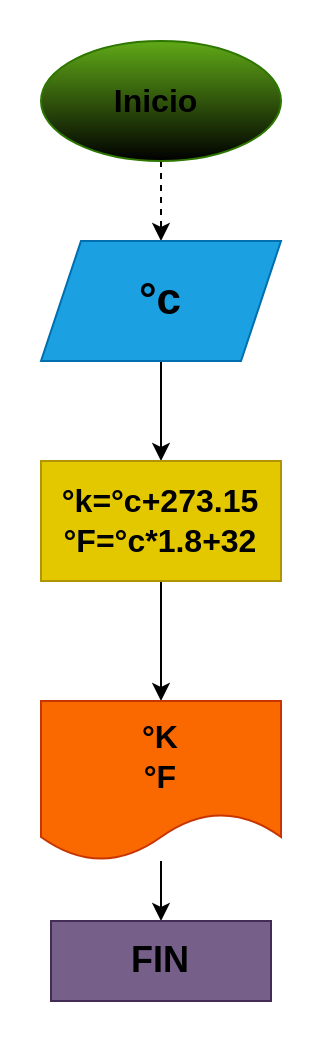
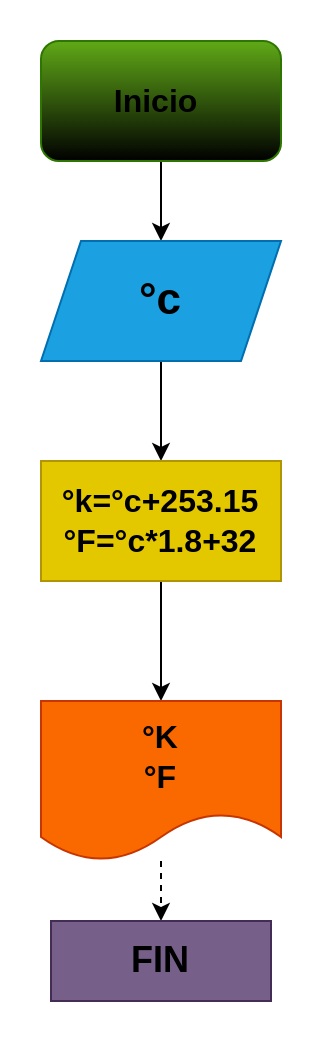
- <mxCell id="3" value="&lt;b&gt;&lt;font style=&quot;font-size: 16px;&quot;&gt;Inicio&amp;nbsp;&lt;/font&gt;&lt;/b&gt;" style="ellipse;whiteSpace=wrap;html=1;fillColor=#60a917;fontColor=#000000;strokeColor=#2D7600;gradientColor=default;" parent="1" vertex="1"><mxGeometry x="20" y="20" width="120" height="60" as="geometry" /></mxCell>
+ <mxCell id="3" value="&lt;b&gt;&lt;font style=&quot;font-size: 16px;&quot;&gt;Inicio&amp;nbsp;&lt;/font&gt;&lt;/b&gt;" style="whiteSpace=wrap;html=1;fillColor=#60a917;fontColor=#000000;strokeColor=#2D7600;gradientColor=default;rounded=1;" parent="1" vertex="1"><mxGeometry x="20" y="20" width="120" height="60" as="geometry" /></mxCell>
- <mxCell id="2" value="" style="edgeStyle=none;html=1;fontSize=17;dashed=1;" edge="1" parent="1" source="3" target="7"><mxGeometry relative="1" as="geometry" /></mxCell>
+ <mxCell id="2" value="" style="edgeStyle=none;html=1;fontSize=17;" edge="1" parent="1" source="3" target="7"><mxGeometry relative="1" as="geometry" /></mxCell>
- <mxCell id="6" value="&lt;b style=&quot;font-size: 16px;&quot;&gt;°k=°c+273.15&lt;br&gt;°F=°c*1.8+32&lt;/b&gt;" style="whiteSpace=wrap;html=1;fillColor=#e3c800;fontColor=#000000;strokeColor=#B09500;" vertex="1" parent="1"><mxGeometry x="20" y="230" width="120" height="60" as="geometry" /></mxCell>
+ <mxCell id="6" value="&lt;b style=&quot;font-size: 16px;&quot;&gt;°k=°c+253.15&lt;br&gt;°F=°c*1.8+32&lt;/b&gt;" style="whiteSpace=wrap;html=1;fillColor=#e3c800;fontColor=#000000;strokeColor=#B09500;" vertex="1" parent="1"><mxGeometry x="20" y="230" width="120" height="60" as="geometry" /></mxCell>
- <mxCell id="8" value="" style="edgeStyle=none;html=1;fontSize=16;" edge="1" parent="1" source="9" target="10"><mxGeometry relative="1" as="geometry" /></mxCell>
+ <mxCell id="8" value="" style="edgeStyle=none;html=1;fontSize=16;dashed=1;" edge="1" parent="1" source="9" target="10"><mxGeometry relative="1" as="geometry" /></mxCell>
